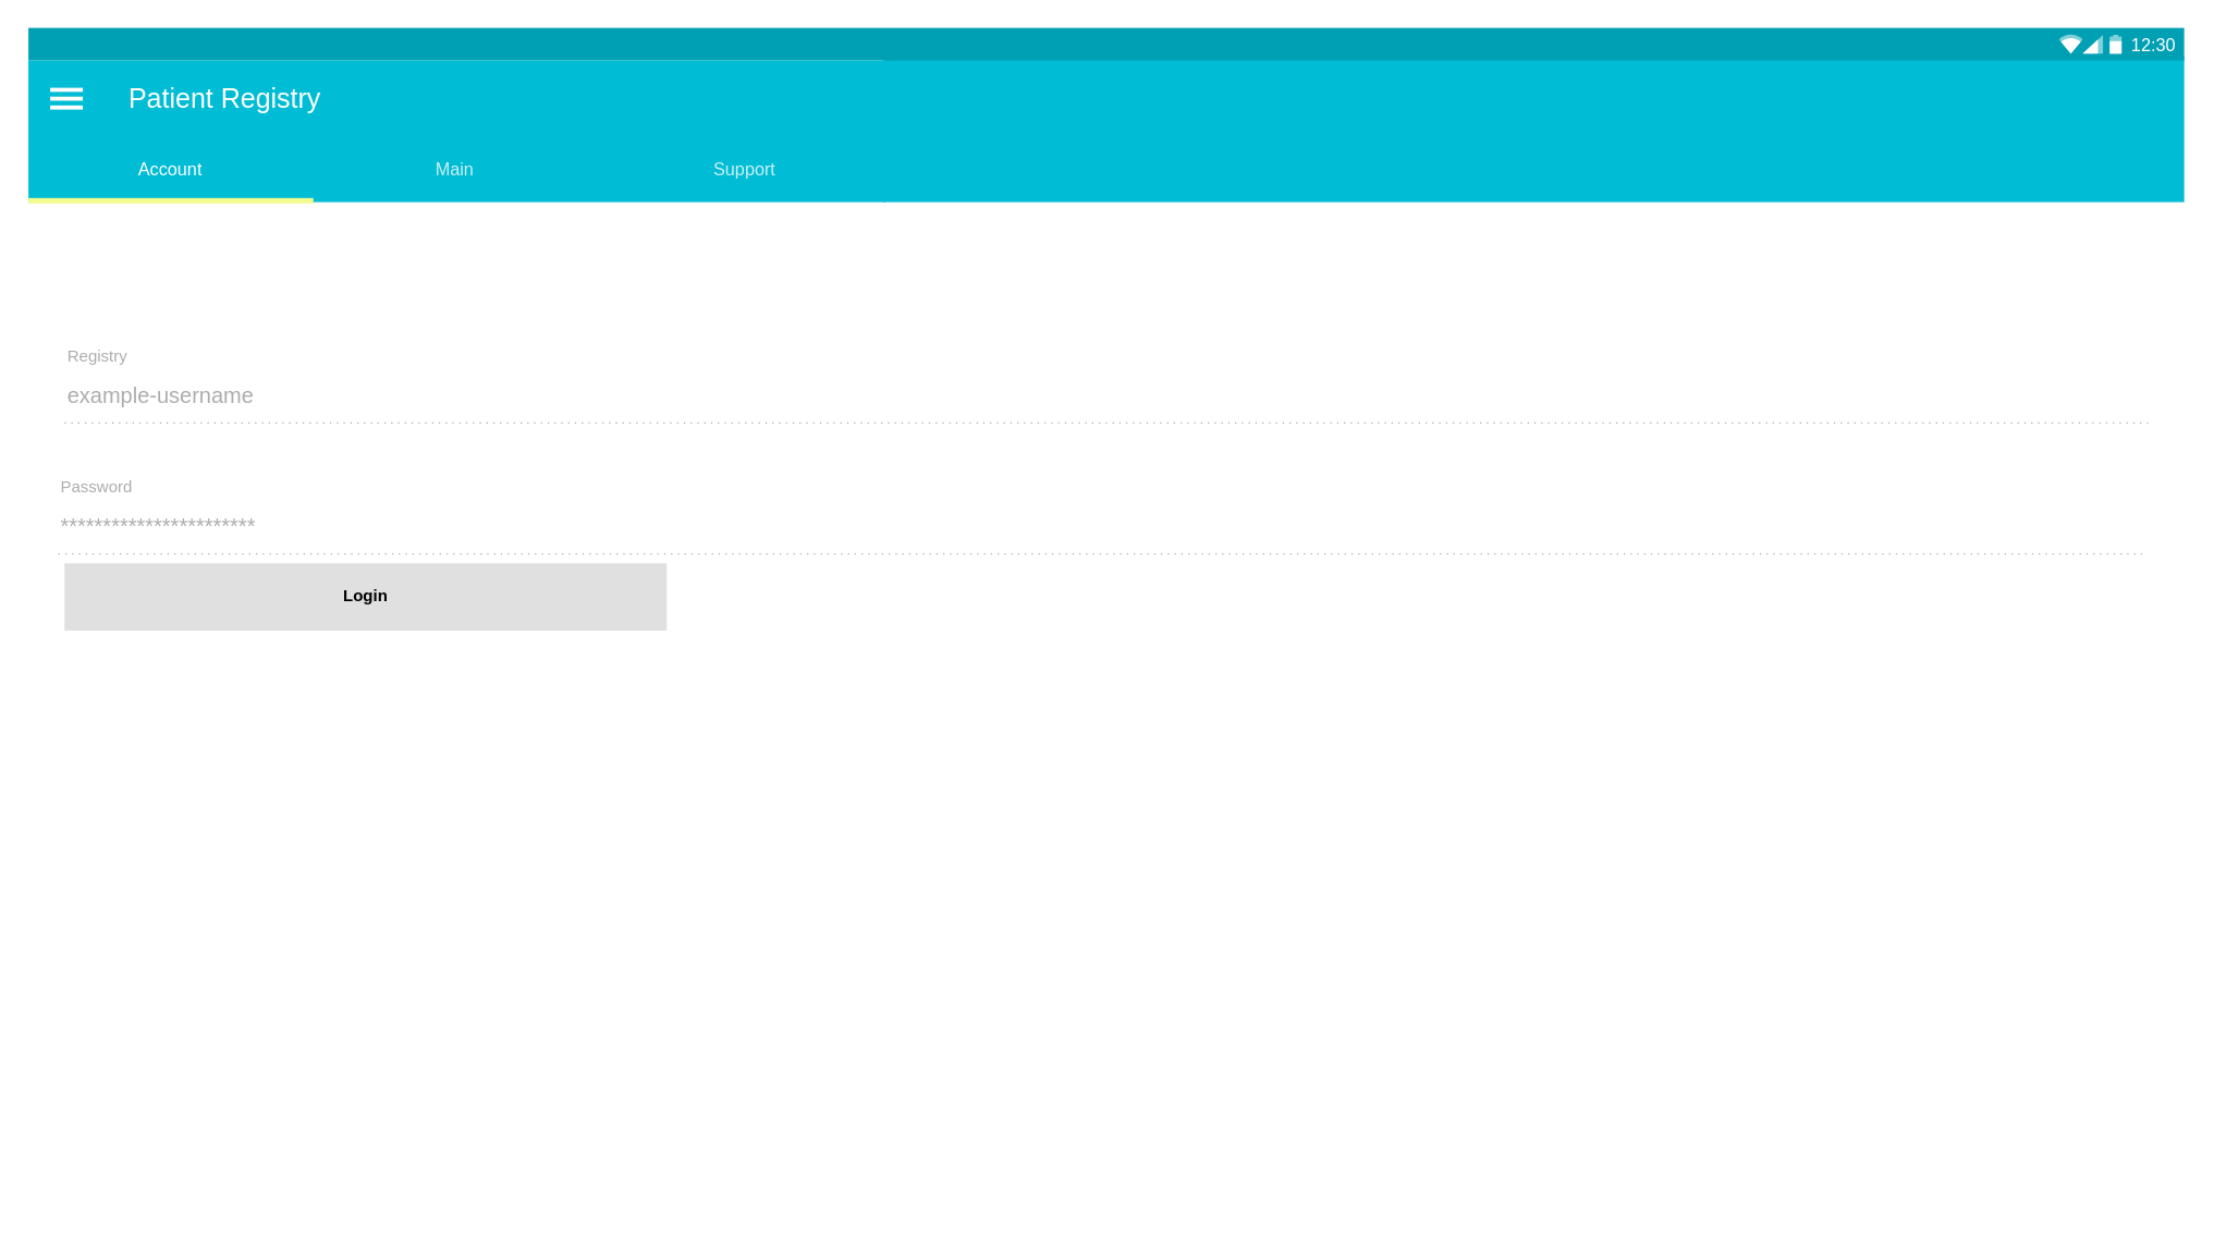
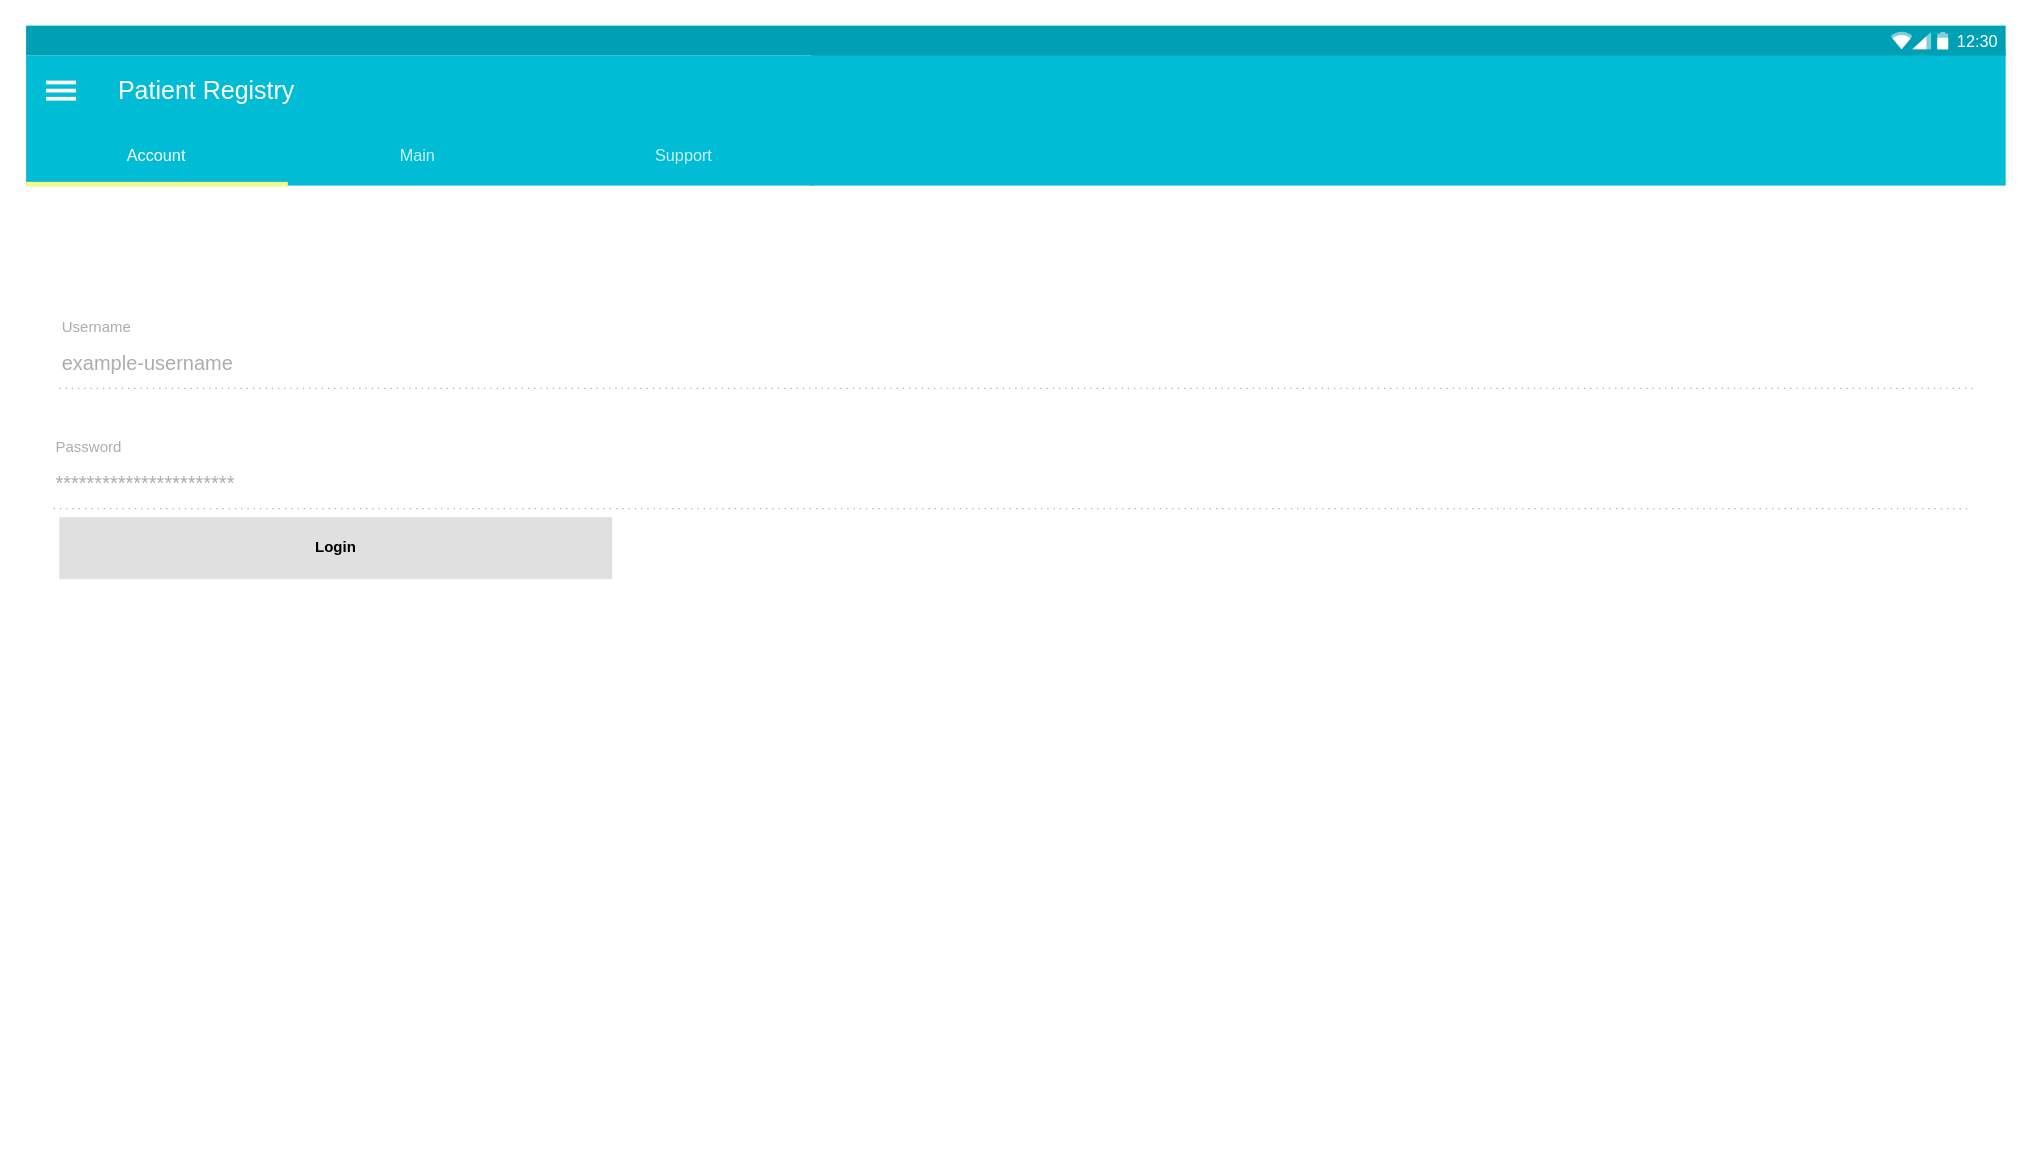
- <mxCell id="12" value="Registry" style="text;fontColor=#999999;fontSize=12;verticalAlign=middle;strokeColor=none;fillColor=none;textOpacity=80;whiteSpace=wrap;html=1;" vertex="1" parent="2"><mxGeometry x="26.547" y="221.438" width="1530.905" height="41.262" as="geometry" /></mxCell>
+ <mxCell id="12" value="Username" style="text;fontColor=#999999;fontSize=12;verticalAlign=middle;strokeColor=none;fillColor=none;textOpacity=80;whiteSpace=wrap;html=1;" vertex="1" parent="2"><mxGeometry x="26.547" y="221.438" width="1530.905" height="41.262" as="geometry" /></mxCell>
